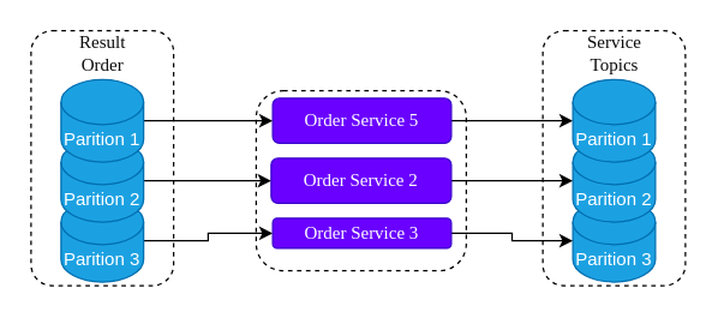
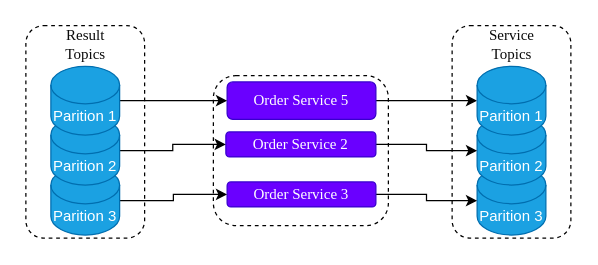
- <mxCell id="21" value="&lt;span style=&quot;font-family: Oswald;&quot;&gt;Result Order&lt;/span&gt;" style="text;html=1;strokeColor=none;fillColor=none;align=center;verticalAlign=middle;whiteSpace=wrap;rounded=0;fontColor=#0A0A0A;" vertex="1" parent="1"><mxGeometry x="37.5" y="20" width="60" height="30" as="geometry" /></mxCell>
+ <mxCell id="21" value="&lt;span style=&quot;font-family: Oswald;&quot;&gt;Result Topics&lt;/span&gt;" style="text;html=1;strokeColor=none;fillColor=none;align=center;verticalAlign=middle;whiteSpace=wrap;rounded=0;fontColor=#0A0A0A;" vertex="1" parent="1"><mxGeometry x="37.5" y="20" width="60" height="30" as="geometry" /></mxCell>
- <mxCell id="9" value="&lt;font data-font-src=&quot;https://fonts.googleapis.com/css?family=Oswald&quot; face=&quot;Oswald&quot;&gt;Order Service 2&lt;/font&gt;" style="rounded=1;whiteSpace=wrap;html=1;fillColor=#6a00ff;strokeColor=#3700CC;fontColor=#ffffff;" vertex="1" parent="1"><mxGeometry x="180" y="105" width="120" height="30" as="geometry" /></mxCell>
+ <mxCell id="9" value="&lt;font data-font-src=&quot;https://fonts.googleapis.com/css?family=Oswald&quot; face=&quot;Oswald&quot;&gt;Order Service 2&lt;/font&gt;" style="rounded=1;whiteSpace=wrap;html=1;fillColor=#6a00ff;strokeColor=#3700CC;fontColor=#ffffff;" vertex="1" parent="1"><mxGeometry x="180" y="105" width="120" height="20" as="geometry" /></mxCell>
